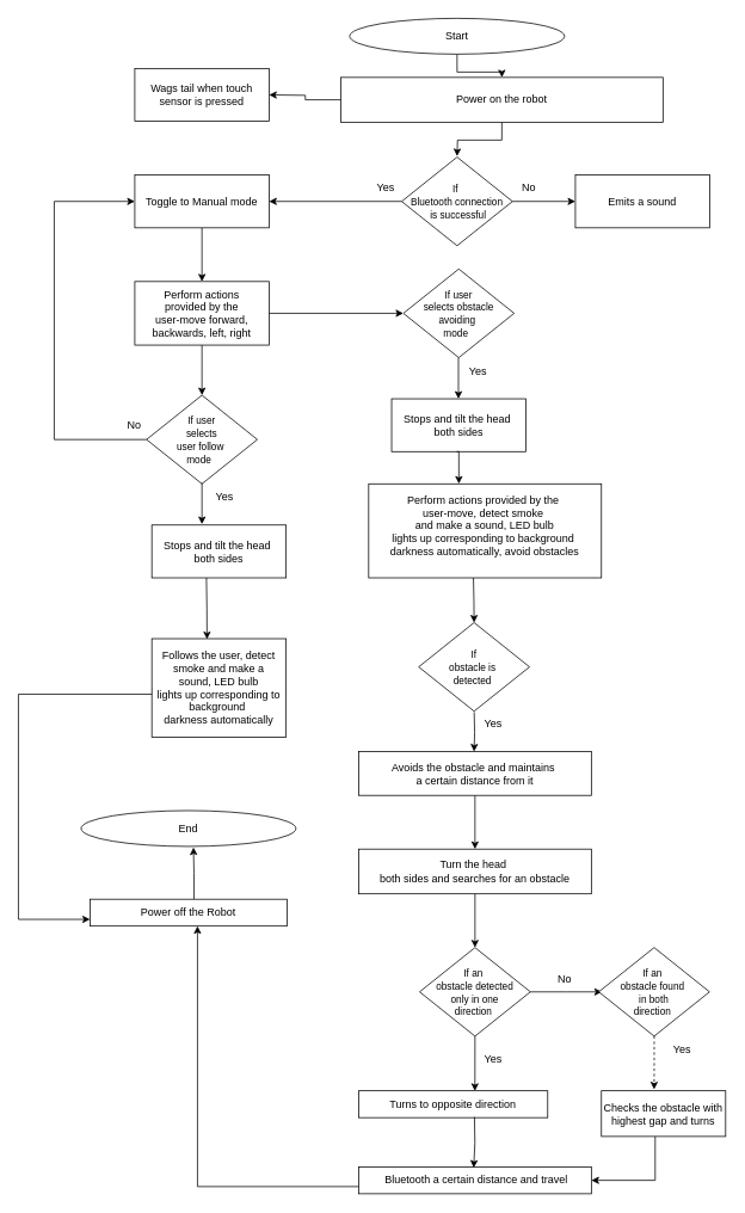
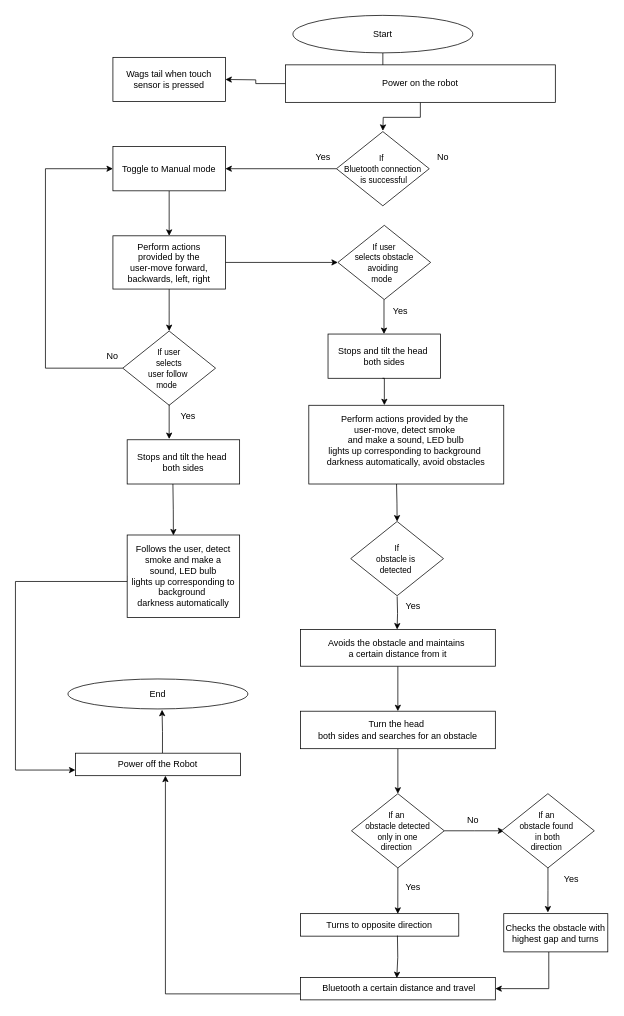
- <mxCell id="20" value="Start" style="ellipse;whiteSpace=wrap;html=1;" vertex="1" parent="1"><mxGeometry x="390" y="20" width="240" height="40" as="geometry" /></mxCell>
+ <mxCell id="20" value="Start" style="ellipse;whiteSpace=wrap;html=1;" vertex="1" parent="1"><mxGeometry x="390" y="20" width="240" height="50" as="geometry" /></mxCell>
- <mxCell id="23" style="edgeStyle=orthogonalEdgeStyle;rounded=0;orthogonalLoop=1;jettySize=auto;html=1;entryX=0;entryY=0.5;entryDx=0;entryDy=0;" edge="1" parent="1" source="24" target="27"><mxGeometry relative="1" as="geometry" /></mxCell>
- <mxCell id="27" value="Emits a sound" style="rounded=0;whiteSpace=wrap;html=1;" vertex="1" parent="1"><mxGeometry x="642.13" y="195" width="150" height="59" as="geometry" /></mxCell>
- <mxCell id="54" style="edgeStyle=orthogonalEdgeStyle;rounded=0;orthogonalLoop=1;jettySize=auto;html=1;entryX=0.424;entryY=-0.031;entryDx=0;entryDy=0;entryPerimeter=0;dashed=1;" edge="1" parent="1" source="51" target="53"><mxGeometry relative="1" as="geometry" /></mxCell>
+ <mxCell id="54" style="edgeStyle=orthogonalEdgeStyle;rounded=0;orthogonalLoop=1;jettySize=auto;html=1;entryX=0.424;entryY=-0.031;entryDx=0;entryDy=0;entryPerimeter=0;" edge="1" parent="1" source="51" target="53"><mxGeometry relative="1" as="geometry" /></mxCell>
